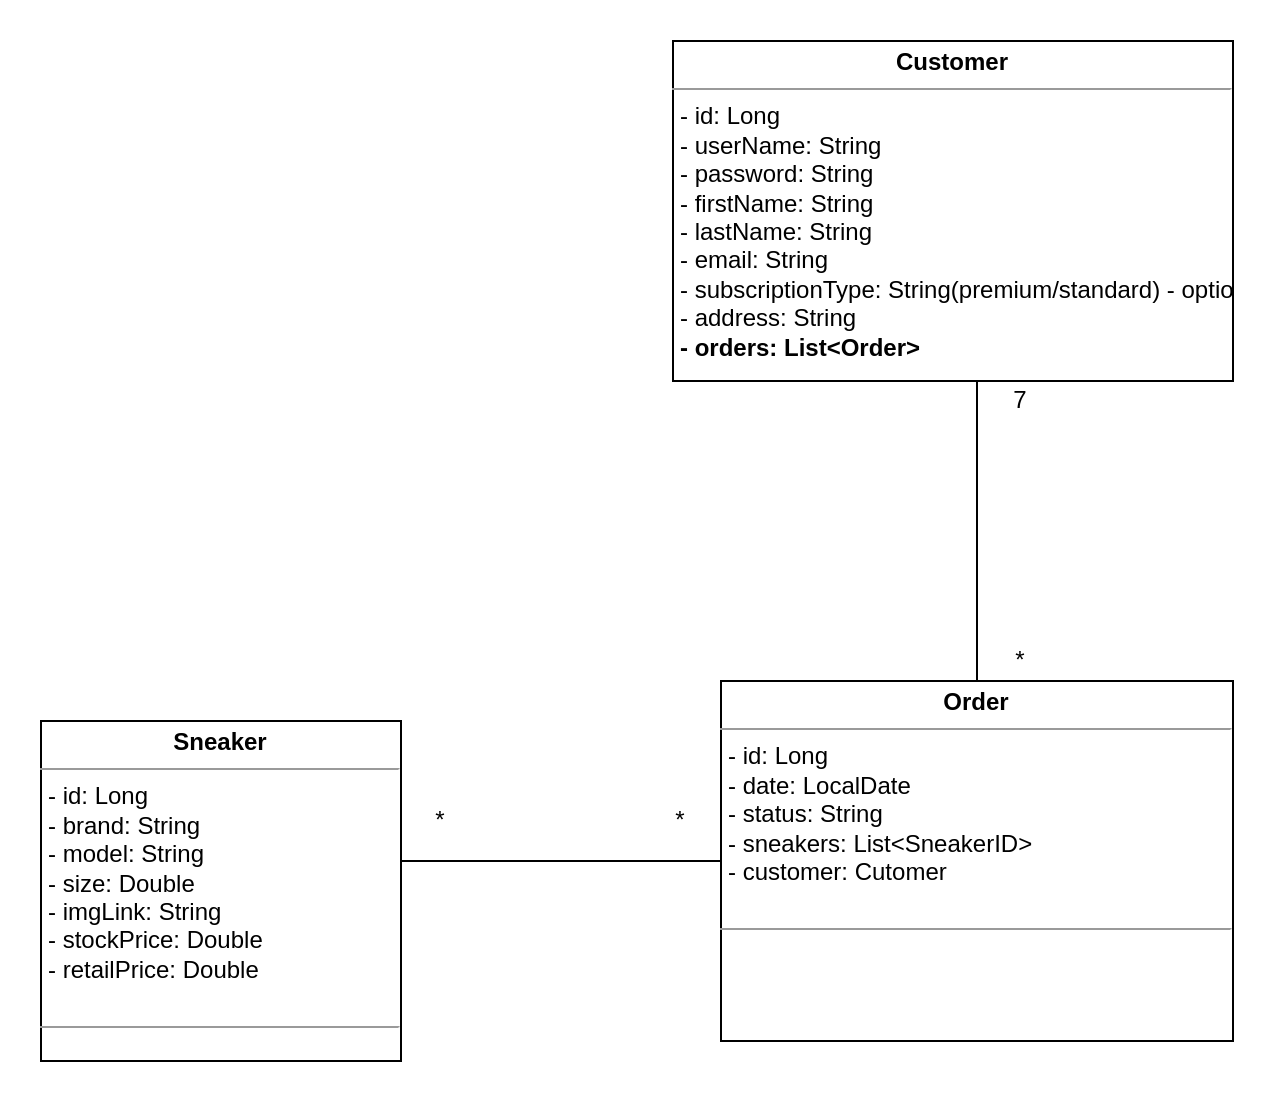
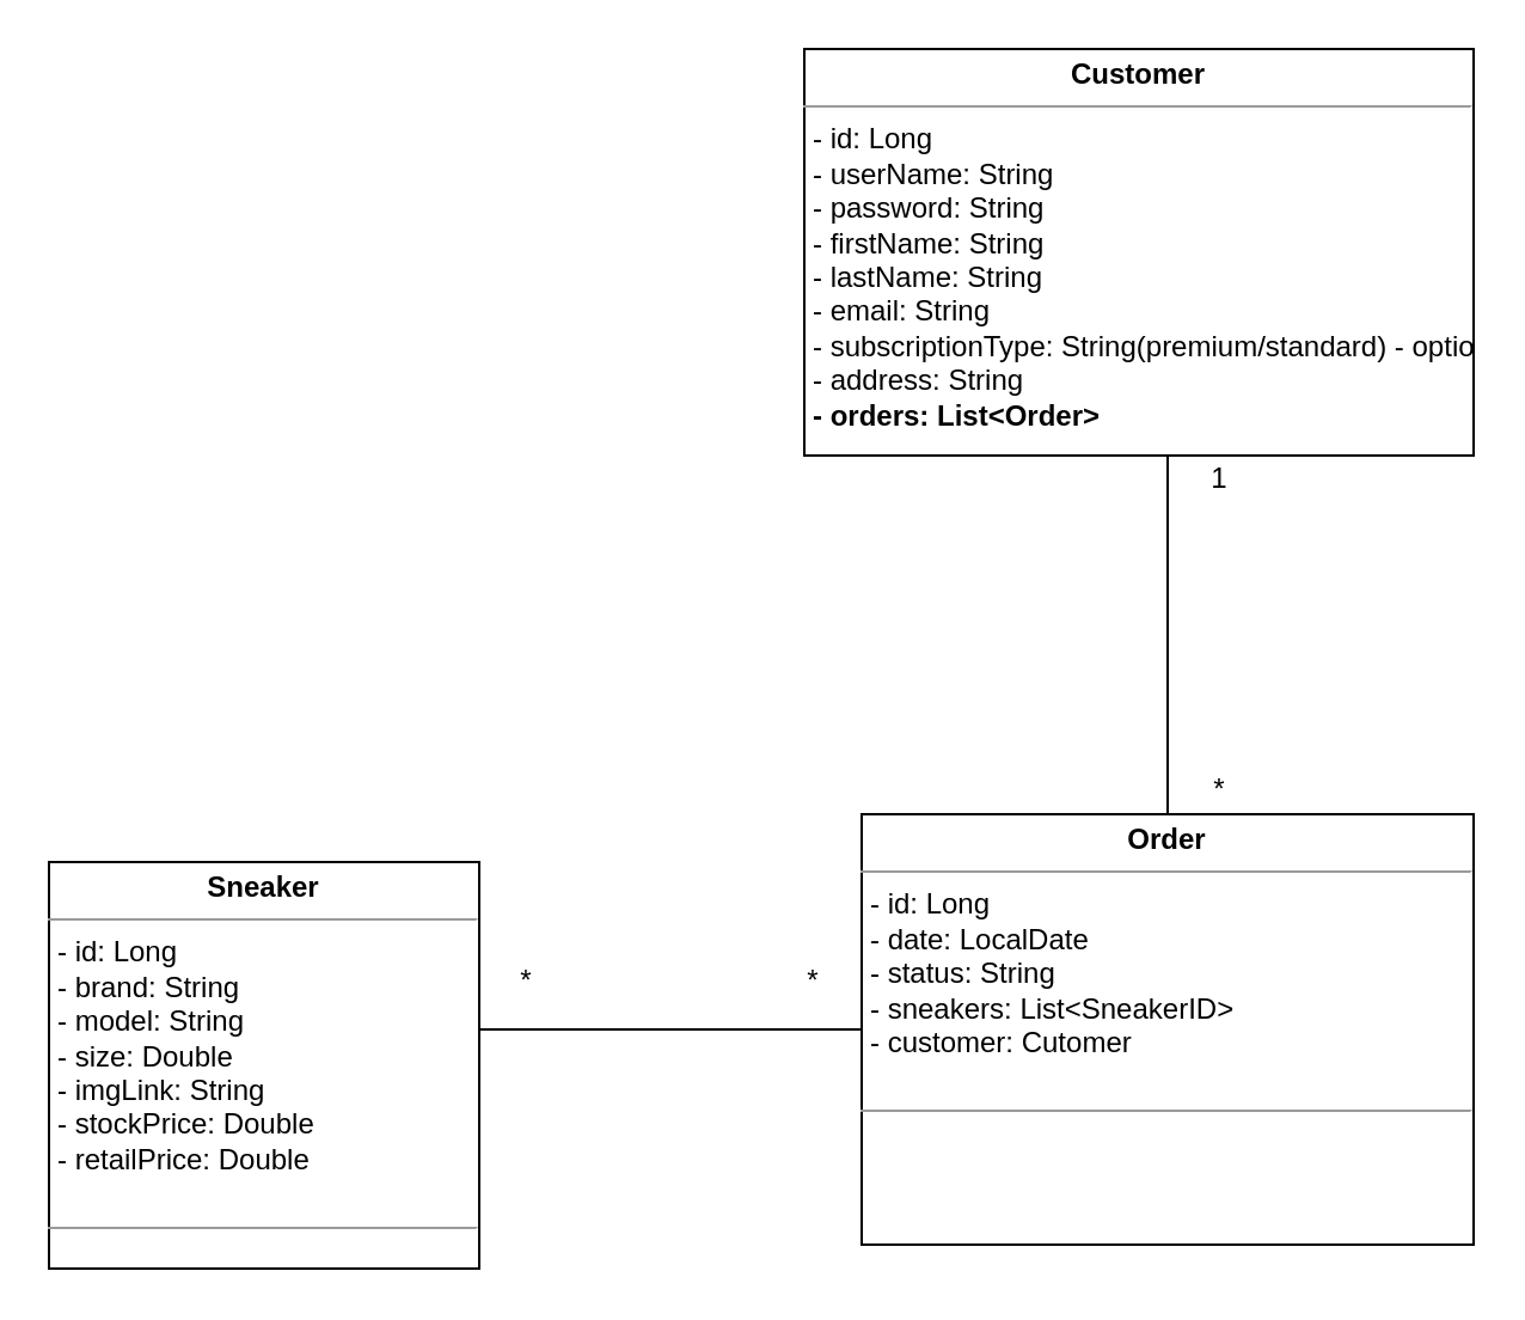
- <mxCell id="7" value="7" style="text;html=1;strokeColor=none;fillColor=none;align=center;verticalAlign=middle;whiteSpace=wrap;rounded=0;" vertex="1" parent="1"><mxGeometry x="490" y="190" width="40" height="20" as="geometry" /></mxCell>
+ <mxCell id="7" value="1" style="text;html=1;strokeColor=none;fillColor=none;align=center;verticalAlign=middle;whiteSpace=wrap;rounded=0;" vertex="1" parent="1"><mxGeometry x="490" y="190" width="40" height="20" as="geometry" /></mxCell>
